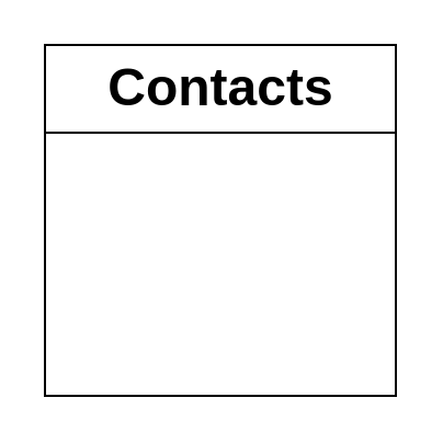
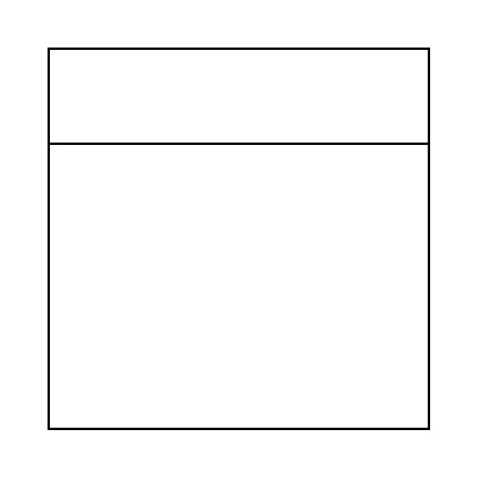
- <mxCell id="4" value="Contacts" style="text;strokeColor=none;fillColor=none;html=1;fontSize=24;fontStyle=1;verticalAlign=middle;align=center;" vertex="1" parent="1"><mxGeometry x="50" y="20" width="100" height="40" as="geometry" /></mxCell>
